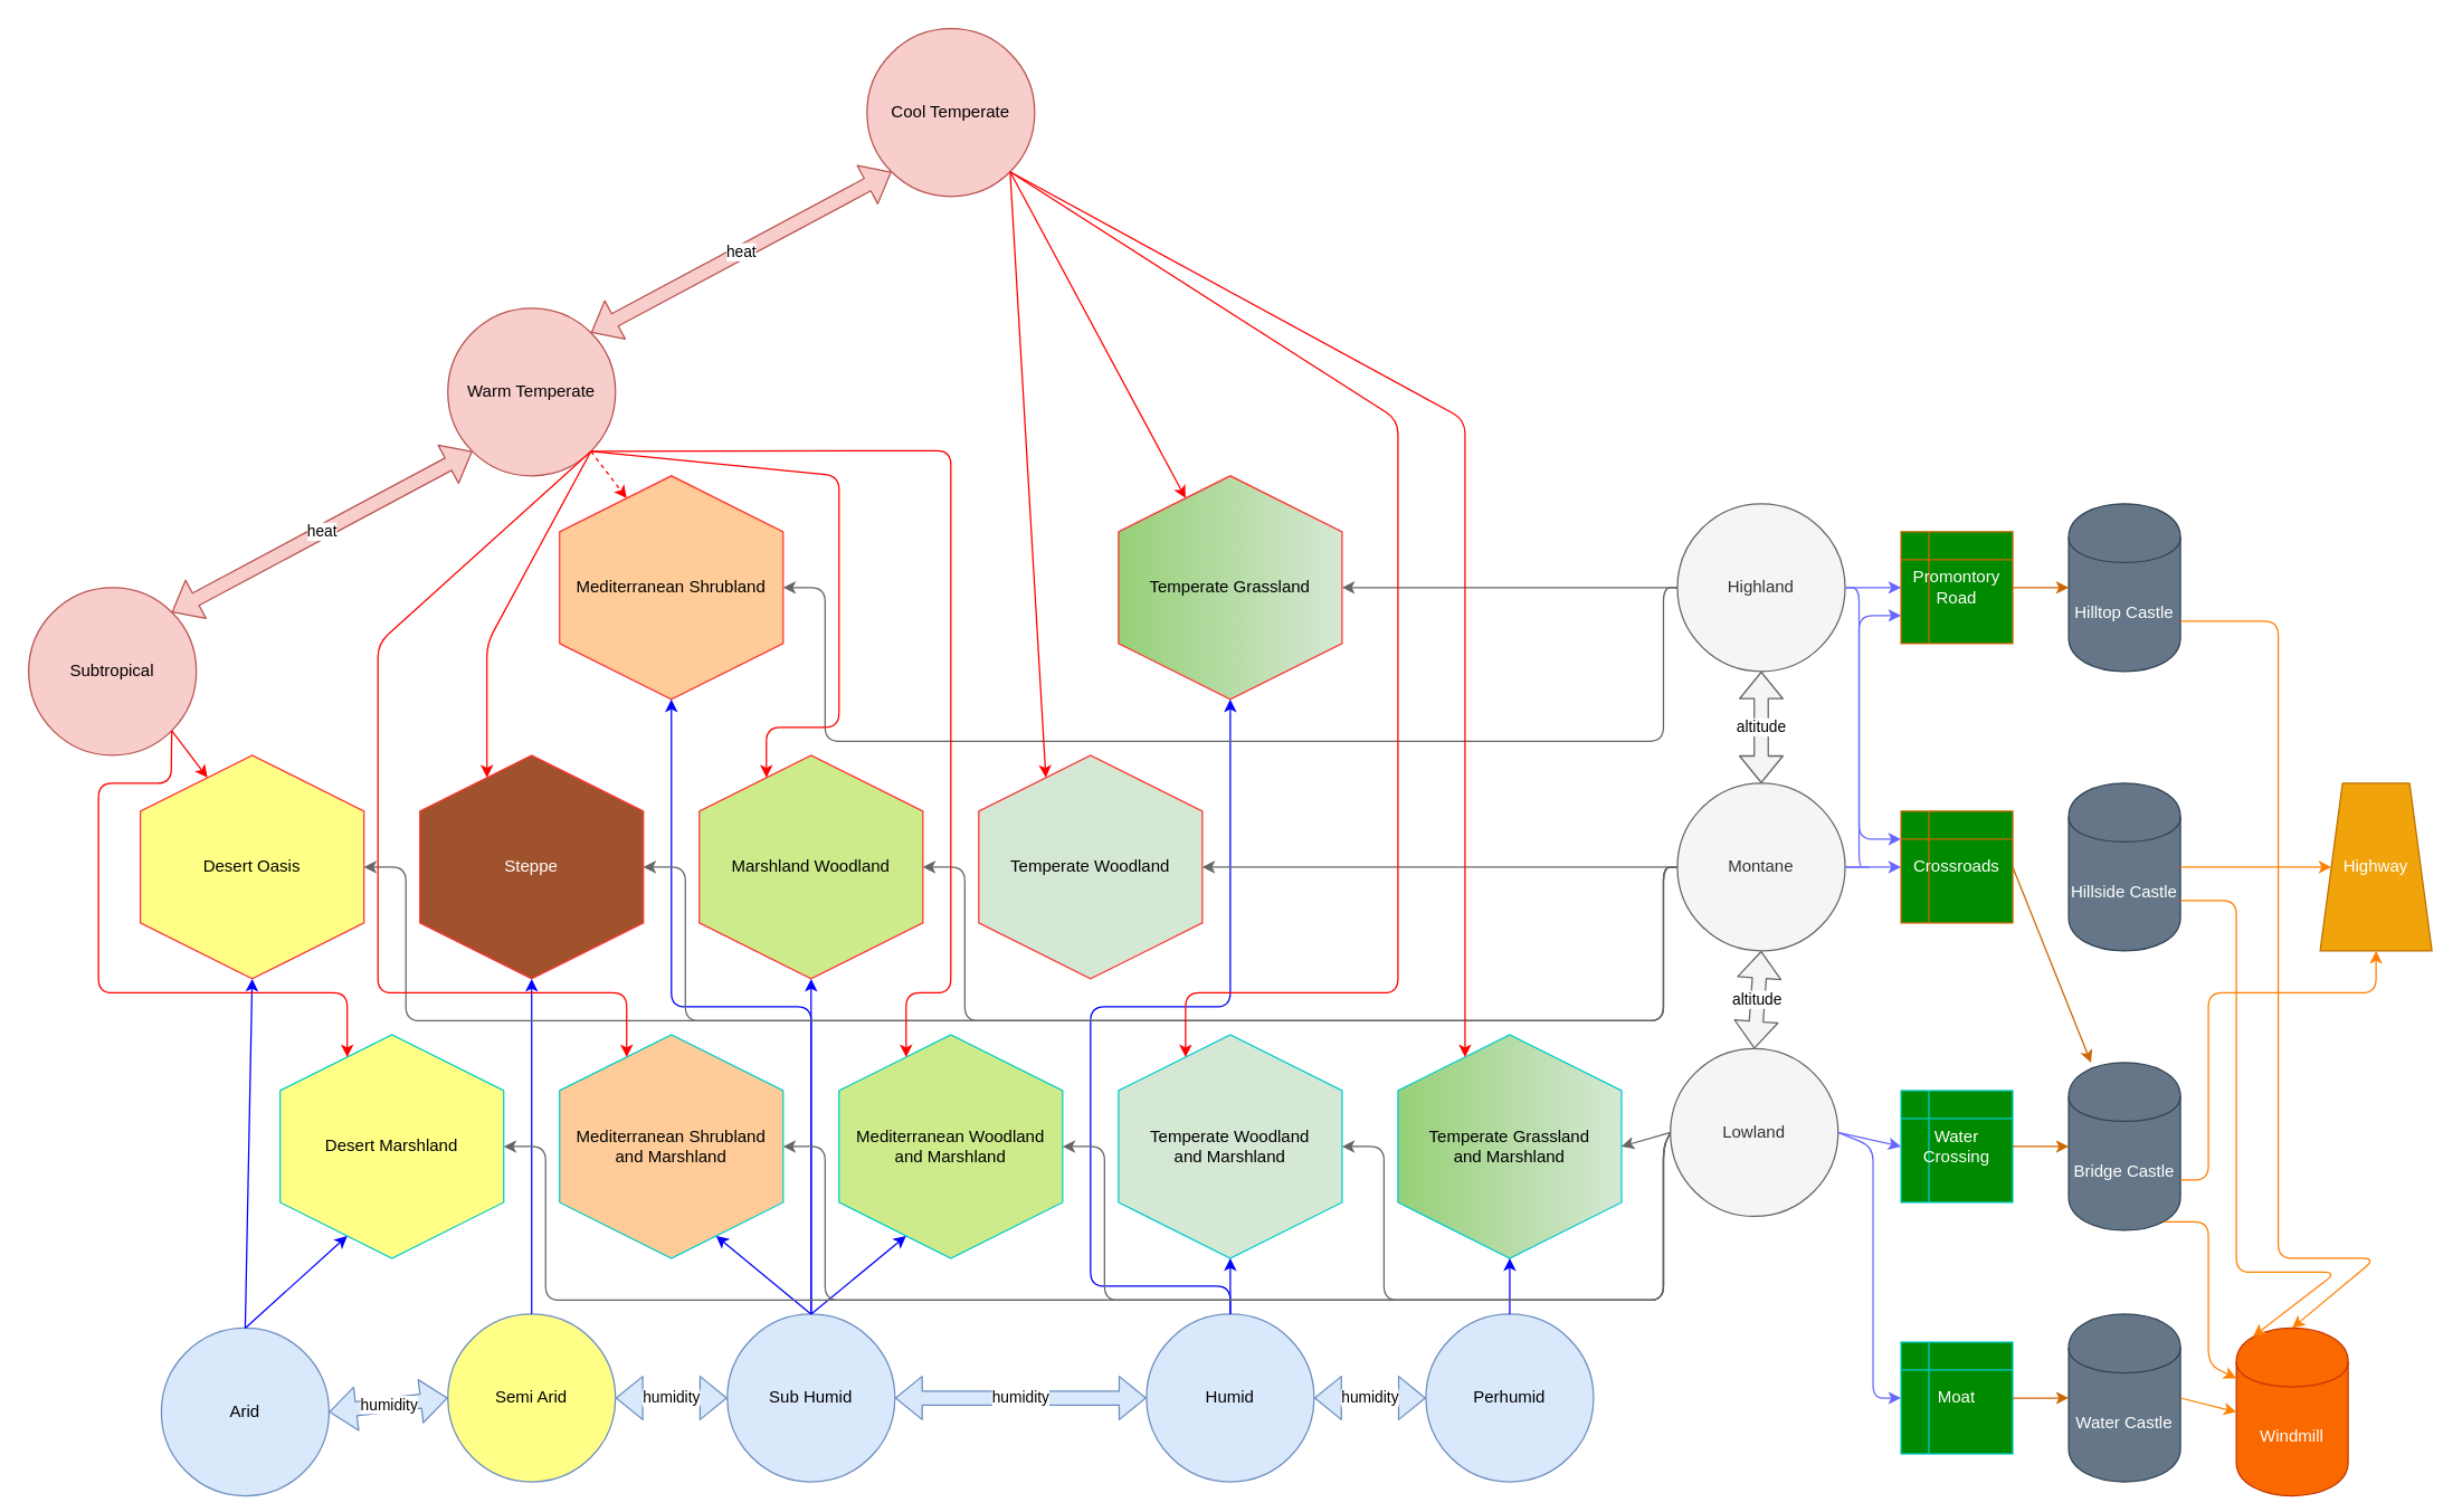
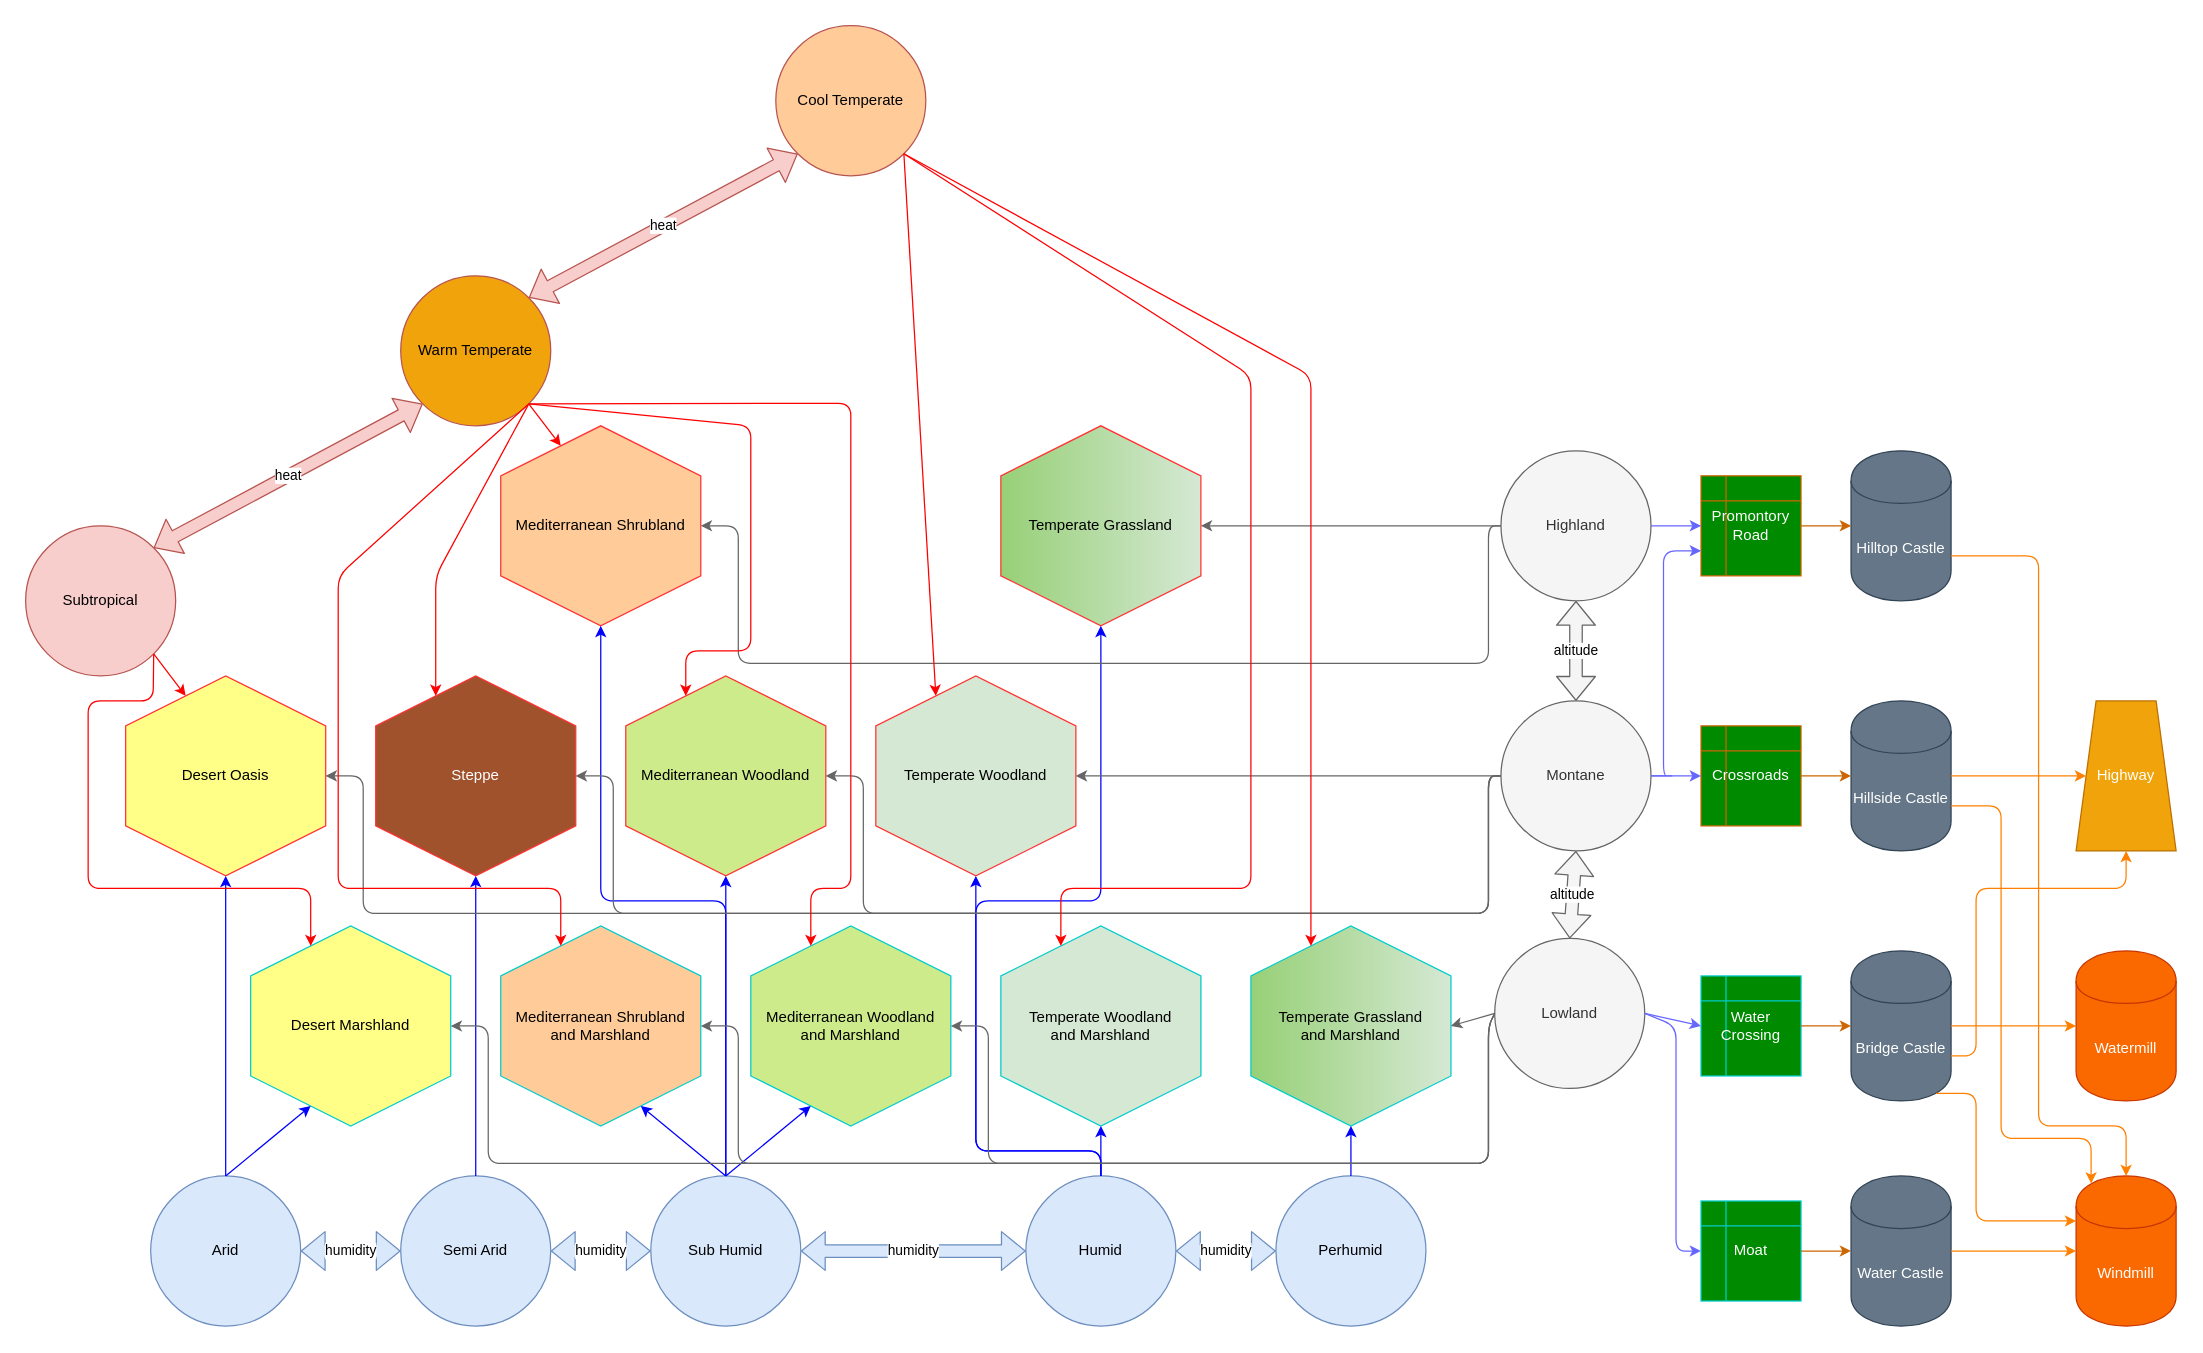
- <mxCell id="30" value="Cool Temperate" style="ellipse;whiteSpace=wrap;html=1;aspect=fixed;strokeColor=#b85450;fillColor=#f8cecc;" vertex="1" parent="1"><mxGeometry x="620" y="20" width="120" height="120" as="geometry" /></mxCell>
+ <mxCell id="30" value="Cool Temperate" style="ellipse;whiteSpace=wrap;html=1;aspect=fixed;strokeColor=#b85450;fillColor=#ffcc99;" vertex="1" parent="1"><mxGeometry x="620" y="20" width="120" height="120" as="geometry" /></mxCell>
- <mxCell id="61" value="" style="endArrow=classic;html=1;strokeColor=#FF0000;exitX=1;exitY=1;exitDx=0;exitDy=0;entryX=0;entryY=0.75;entryDx=0;entryDy=0;" edge="1" parent="1" source="30" target="3"><mxGeometry width="50" height="50" relative="1" as="geometry"><mxPoint x="920" y="170" as="sourcePoint" /><mxPoint x="945.574" y="203.574" as="targetPoint" /></mxGeometry></mxCell>
- <mxCell id="29" value="Warm Temperate" style="ellipse;whiteSpace=wrap;html=1;aspect=fixed;strokeColor=#b85450;fillColor=#f8cecc;" vertex="1" parent="1"><mxGeometry x="320" y="220" width="120" height="120" as="geometry" /></mxCell>
+ <mxCell id="29" value="Warm Temperate" style="ellipse;whiteSpace=wrap;html=1;aspect=fixed;strokeColor=#b85450;fillColor=#f0a30a;" vertex="1" parent="1"><mxGeometry x="320" y="220" width="120" height="120" as="geometry" /></mxCell>
- <mxCell id="58" value="" style="endArrow=classic;html=1;strokeColor=#FF0000;exitX=1;exitY=1;exitDx=0;exitDy=0;entryX=0;entryY=0.75;entryDx=0;entryDy=0;dashed=1;" edge="1" parent="1" source="29" target="2"><mxGeometry width="50" height="50" relative="1" as="geometry"><mxPoint x="610" y="270" as="sourcePoint" /><mxPoint x="635.574" y="303.574" as="targetPoint" /></mxGeometry></mxCell>
+ <mxCell id="58" value="" style="endArrow=classic;html=1;strokeColor=#FF0000;exitX=1;exitY=1;exitDx=0;exitDy=0;entryX=0;entryY=0.75;entryDx=0;entryDy=0;" edge="1" parent="1" source="29" target="2"><mxGeometry width="50" height="50" relative="1" as="geometry"><mxPoint x="610" y="270" as="sourcePoint" /><mxPoint x="635.574" y="303.574" as="targetPoint" /></mxGeometry></mxCell>
- <mxCell id="80" value="" style="endArrow=classic;html=1;strokeColor=#6666FF;entryX=0;entryY=0.25;entryDx=0;entryDy=0;exitX=1;exitY=0.5;exitDx=0;exitDy=0;" edge="1" parent="1" source="28" target="70"><mxGeometry width="50" height="50" relative="1" as="geometry"><mxPoint x="1370" y="490" as="sourcePoint" /><mxPoint x="1520" y="490" as="targetPoint" /><Array as="points"><mxPoint x="1330" y="420" /><mxPoint x="1330" y="600" /></Array></mxGeometry></mxCell>
- <mxCell id="6" value="Marshland Woodland" style="shape=hexagon;perimeter=hexagonPerimeter2;whiteSpace=wrap;html=1;direction=south;fillColor=#cdeb8b;strokeColor=#FF3333;" vertex="1" parent="1"><mxGeometry x="500" y="540" width="160" height="160" as="geometry" /></mxCell>
+ <mxCell id="6" value="Mediterranean Woodland" style="shape=hexagon;perimeter=hexagonPerimeter2;whiteSpace=wrap;html=1;direction=south;fillColor=#cdeb8b;strokeColor=#FF3333;" vertex="1" parent="1"><mxGeometry x="500" y="540" width="160" height="160" as="geometry" /></mxCell>
- <mxCell id="73" value="" style="endArrow=classic;html=1;strokeColor=#CC6600;exitX=1;exitY=0.5;exitDx=0;exitDy=0;" edge="1" parent="1" source="70" target="66"><mxGeometry width="50" height="50" relative="1" as="geometry"><mxPoint x="1300" y="270" as="sourcePoint" /><mxPoint x="1280" y="320" as="targetPoint" /></mxGeometry></mxCell>
+ <mxCell id="73" value="" style="endArrow=classic;html=1;strokeColor=#CC6600;entryX=0;entryY=0.5;entryDx=0;entryDy=0;exitX=1;exitY=0.5;exitDx=0;exitDy=0;" edge="1" parent="1" source="70" target="67"><mxGeometry width="50" height="50" relative="1" as="geometry"><mxPoint x="1300" y="270" as="sourcePoint" /><mxPoint x="1280" y="320" as="targetPoint" /></mxGeometry></mxCell>
+ <mxCell id="40" value="" style="endArrow=classic;html=1;exitX=0.5;exitY=0;exitDx=0;exitDy=0;entryX=1;entryY=0.5;entryDx=0;entryDy=0;strokeColor=#0000FF;" edge="1" parent="1" source="15" target="7"><mxGeometry width="50" height="50" relative="1" as="geometry"><mxPoint x="20" y="1130" as="sourcePoint" /><mxPoint x="70" y="1080" as="targetPoint" /><Array as="points"><mxPoint x="880" y="920" /><mxPoint x="780" y="920" /></Array></mxGeometry></mxCell>
+ <mxCell id="85" value="" style="endArrow=classic;html=1;strokeColor=#FF8000;exitX=1;exitY=0.5;exitDx=0;exitDy=0;" edge="1" parent="1" source="66" target="84"><mxGeometry width="50" height="50" relative="1" as="geometry"><mxPoint x="970" y="1130" as="sourcePoint" /><mxPoint x="1630" y="840" as="targetPoint" /></mxGeometry></mxCell>
+ <mxCell id="84" value="Watermill" style="shape=cylinder;whiteSpace=wrap;html=1;boundedLbl=1;backgroundOutline=1;strokeColor=#C73500;fillColor=#fa6800;fontColor=#ffffff;" vertex="1" parent="1"><mxGeometry x="1660" y="760" width="80" height="120" as="geometry" /></mxCell>
- <mxCell id="43" value="" style="endArrow=classic;html=1;strokeColor=#666666;exitX=0;exitY=0.5;exitDx=0;exitDy=0;entryX=0.5;entryY=0;entryDx=0;entryDy=0;" edge="1" parent="1" source="24" target="12"><mxGeometry width="50" height="50" relative="1" as="geometry"><mxPoint x="680" y="1140" as="sourcePoint" /><mxPoint x="260" y="1080" as="targetPoint" /><Array as="points"><mxPoint x="1190" y="820" /><mxPoint x="1190" y="930" /><mxPoint x="990" y="930" /><mxPoint x="990" y="820" /></Array></mxGeometry></mxCell>
- <mxCell id="17" value="Semi Arid" style="ellipse;whiteSpace=wrap;html=1;aspect=fixed;strokeColor=#6c8ebf;fillColor=#ffff88;" vertex="1" parent="1"><mxGeometry x="320" y="940" width="120" height="120" as="geometry" /></mxCell>
+ <mxCell id="17" value="Semi Arid" style="ellipse;whiteSpace=wrap;html=1;aspect=fixed;strokeColor=#6c8ebf;fillColor=#dae8fc;" vertex="1" parent="1"><mxGeometry x="320" y="940" width="120" height="120" as="geometry" /></mxCell>
- <mxCell id="13" value="Arid" style="ellipse;whiteSpace=wrap;html=1;aspect=fixed;strokeColor=#6c8ebf;fillColor=#dae8fc;" vertex="1" parent="1"><mxGeometry x="115" y="950" width="120" height="120" as="geometry" /></mxCell>
+ <mxCell id="13" value="Arid" style="ellipse;whiteSpace=wrap;html=1;aspect=fixed;strokeColor=#6c8ebf;fillColor=#dae8fc;" vertex="1" parent="1"><mxGeometry x="120" y="940" width="120" height="120" as="geometry" /></mxCell>
- <mxCell id="83" value="Windmill" style="shape=cylinder;whiteSpace=wrap;html=1;boundedLbl=1;backgroundOutline=1;strokeColor=#C73500;fillColor=#fa6800;fontColor=#ffffff;" vertex="1" parent="1"><mxGeometry x="1600" y="950" width="80" height="120" as="geometry" /></mxCell>
+ <mxCell id="83" value="Windmill" style="shape=cylinder;whiteSpace=wrap;html=1;boundedLbl=1;backgroundOutline=1;strokeColor=#C73500;fillColor=#fa6800;fontColor=#ffffff;" vertex="1" parent="1"><mxGeometry x="1660" y="940" width="80" height="120" as="geometry" /></mxCell>
